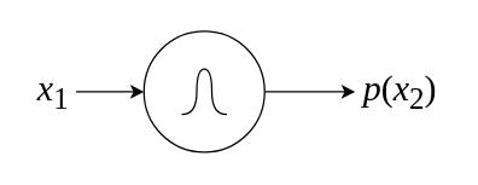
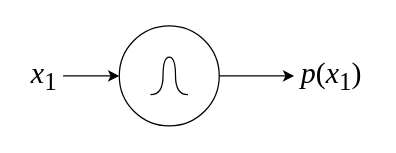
- <mxCell id="7" value="&lt;font face=&quot;Times New Roman&quot; style=&quot;font-size: 24px;&quot;&gt;&lt;i&gt;p&lt;/i&gt;(&lt;i&gt;x&lt;/i&gt;&lt;sub&gt;2&lt;/sub&gt;)&lt;/font&gt;" style="text;html=1;strokeColor=none;fillColor=none;align=center;verticalAlign=middle;whiteSpace=wrap;rounded=0;" parent="1" vertex="1"><mxGeometry x="235" y="45" width="60" height="30" as="geometry" /></mxCell>
+ <mxCell id="7" value="&lt;font face=&quot;Times New Roman&quot; style=&quot;font-size: 24px;&quot;&gt;&lt;i&gt;p&lt;/i&gt;(&lt;i&gt;x&lt;/i&gt;&lt;sub&gt;1&lt;/sub&gt;)&lt;/font&gt;" style="text;html=1;strokeColor=none;fillColor=none;align=center;verticalAlign=middle;whiteSpace=wrap;rounded=0;" parent="1" vertex="1"><mxGeometry x="235" y="45" width="60" height="30" as="geometry" /></mxCell>
